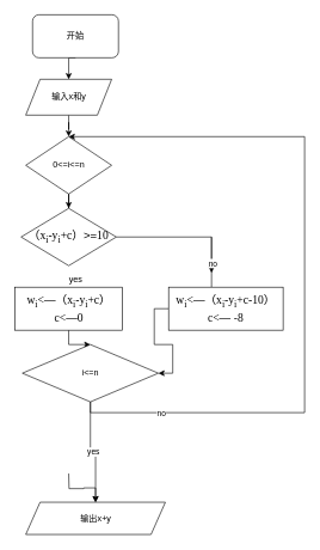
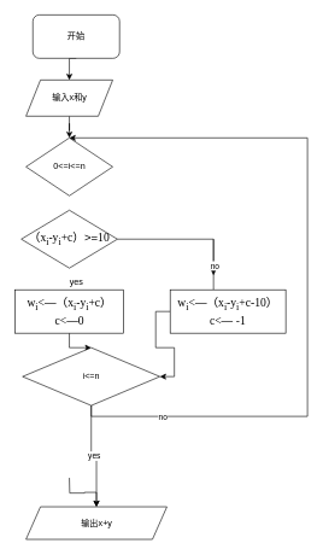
- <mxCell id="7" value="" style="edgeStyle=orthogonalEdgeStyle;rounded=0;orthogonalLoop=1;jettySize=auto;html=1;" edge="1" parent="1" source="8" target="11"><mxGeometry relative="1" as="geometry" /></mxCell>
- <mxCell id="15" value="&lt;span lang=&quot;EN-US&quot; style=&quot;font-size: 12.0pt ; font-family: &amp;#34;times new roman&amp;#34; , serif&quot;&gt;w&lt;sub&gt;i&lt;/sub&gt;&amp;lt;&lt;/span&gt;&lt;span style=&quot;font-size: 12.0pt&quot;&gt;—（&lt;/span&gt;&lt;span lang=&quot;EN-US&quot; style=&quot;font-size: 12.0pt ; font-family: &amp;#34;times new roman&amp;#34; , serif&quot;&gt;x&lt;sub&gt;i&lt;/sub&gt;-y&lt;sub&gt;i&lt;/sub&gt;+c-10&lt;/span&gt;&lt;span style=&quot;font-size: 12pt&quot;&gt;&lt;font face=&quot;宋体&quot;&gt;）&lt;br&gt;&lt;/font&gt;&lt;/span&gt;&lt;span lang=&quot;EN-US&quot; style=&quot;font-size: 12.0pt ; font-family: &amp;#34;times new roman&amp;#34; , serif&quot;&gt;c&amp;lt;&lt;/span&gt;&lt;span style=&quot;font-size: 12.0pt&quot;&gt;— -&lt;/span&gt;&lt;span lang=&quot;EN-US&quot; style=&quot;font-size: 12.0pt ; font-family: &amp;#34;times new roman&amp;#34; , serif&quot;&gt;8&lt;/span&gt;" style="rounded=0;whiteSpace=wrap;html=1;" vertex="1" parent="1"><mxGeometry x="235" y="400" width="160" height="60" as="geometry" /></mxCell>
+ <mxCell id="15" value="&lt;span lang=&quot;EN-US&quot; style=&quot;font-size: 12.0pt ; font-family: &amp;#34;times new roman&amp;#34; , serif&quot;&gt;w&lt;sub&gt;i&lt;/sub&gt;&amp;lt;&lt;/span&gt;&lt;span style=&quot;font-size: 12.0pt&quot;&gt;—（&lt;/span&gt;&lt;span lang=&quot;EN-US&quot; style=&quot;font-size: 12.0pt ; font-family: &amp;#34;times new roman&amp;#34; , serif&quot;&gt;x&lt;sub&gt;i&lt;/sub&gt;-y&lt;sub&gt;i&lt;/sub&gt;+c-10&lt;/span&gt;&lt;span style=&quot;font-size: 12pt&quot;&gt;&lt;font face=&quot;宋体&quot;&gt;）&lt;br&gt;&lt;/font&gt;&lt;/span&gt;&lt;span lang=&quot;EN-US&quot; style=&quot;font-size: 12.0pt ; font-family: &amp;#34;times new roman&amp;#34; , serif&quot;&gt;c&amp;lt;&lt;/span&gt;&lt;span style=&quot;font-size: 12.0pt&quot;&gt;— -&lt;/span&gt;&lt;span lang=&quot;EN-US&quot; style=&quot;font-size: 12.0pt ; font-family: &amp;#34;times new roman&amp;#34; , serif&quot;&gt;1&lt;/span&gt;" style="rounded=0;whiteSpace=wrap;html=1;" vertex="1" parent="1"><mxGeometry x="235" y="400" width="160" height="60" as="geometry" /></mxCell>
